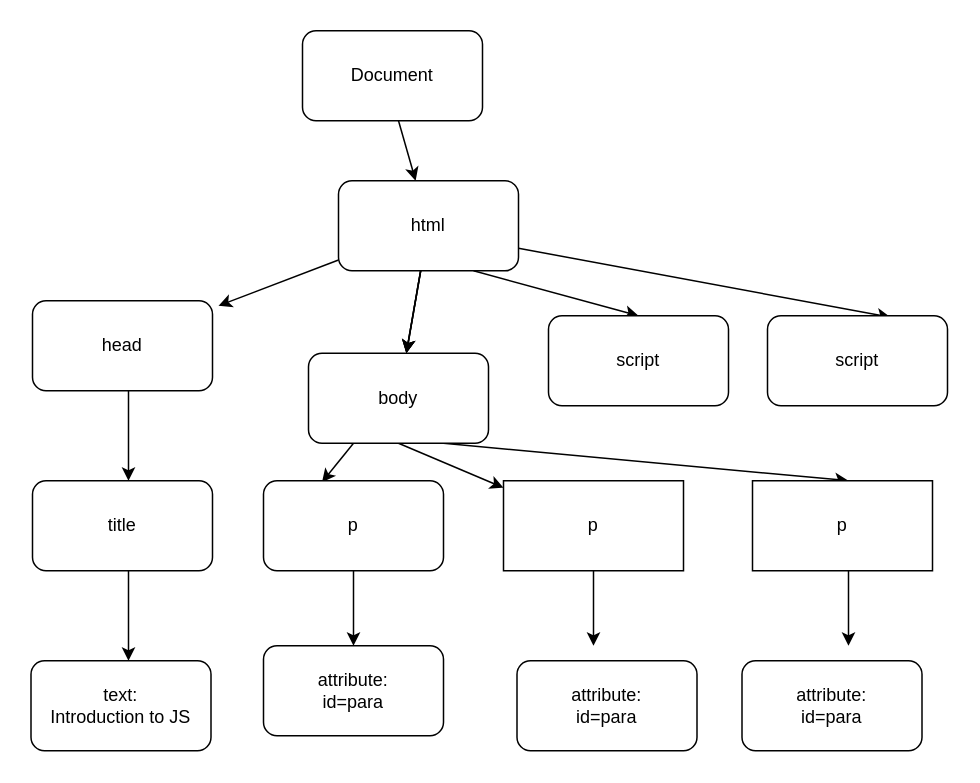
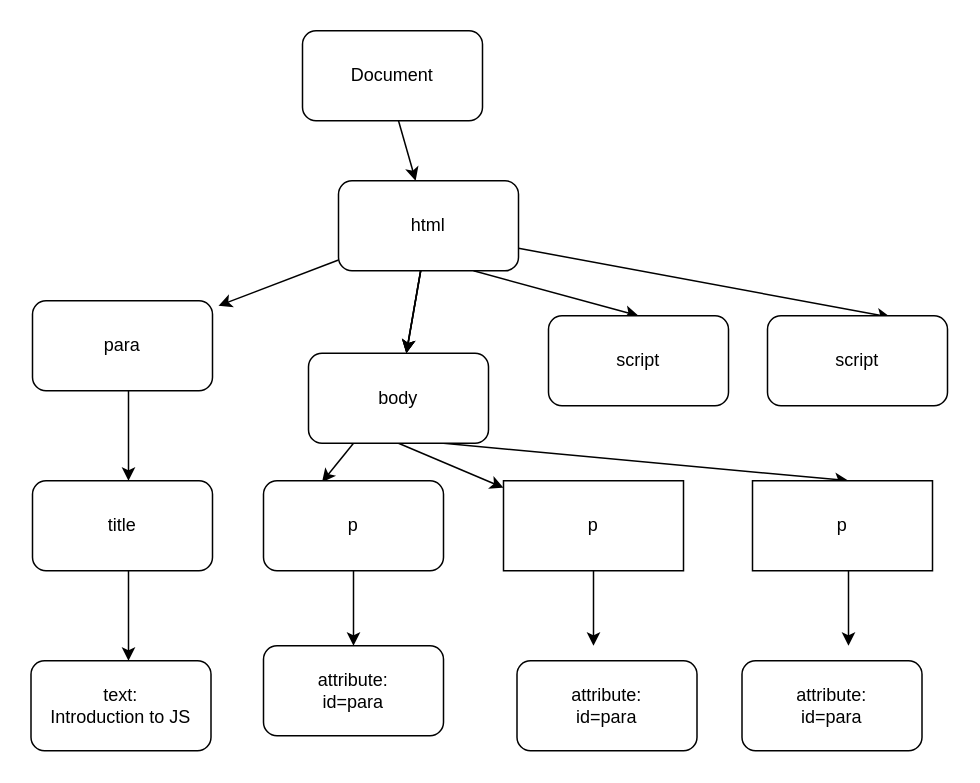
- <mxCell id="12" value="head" style="whiteSpace=wrap;html=1;rounded=1;" vertex="1" parent="1"><mxGeometry x="21" y="200" width="120" height="60" as="geometry" /></mxCell>
+ <mxCell id="12" value="para" style="whiteSpace=wrap;html=1;rounded=1;" vertex="1" parent="1"><mxGeometry x="21" y="200" width="120" height="60" as="geometry" /></mxCell>
